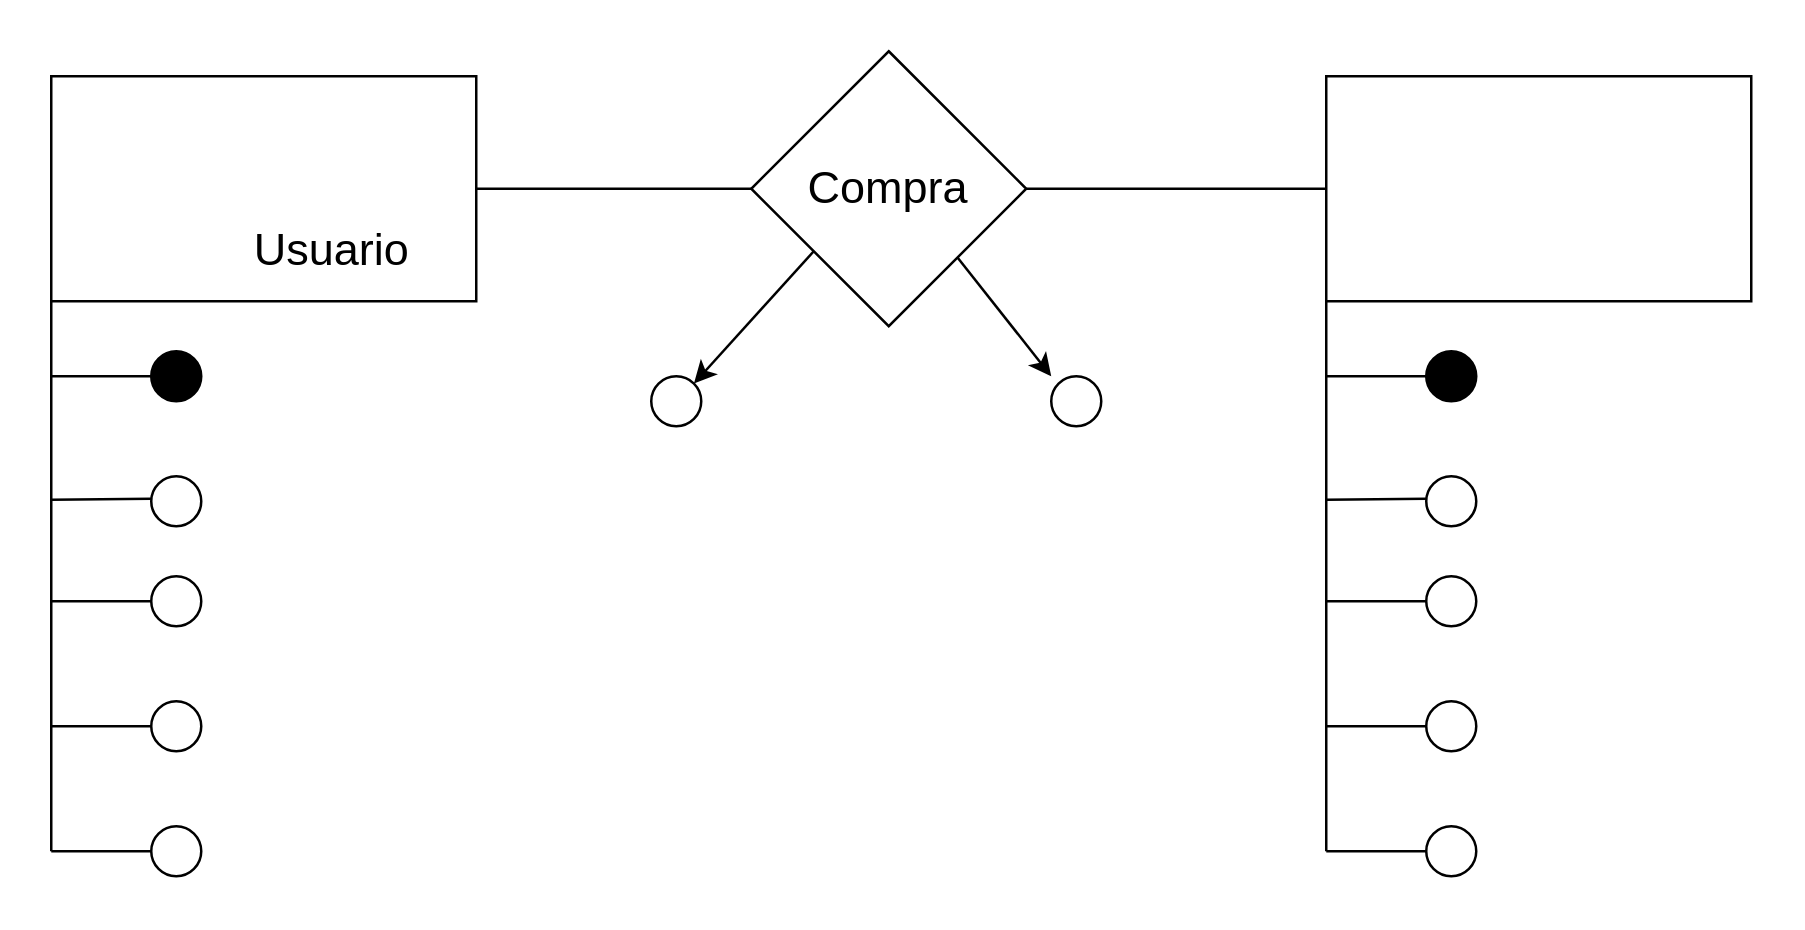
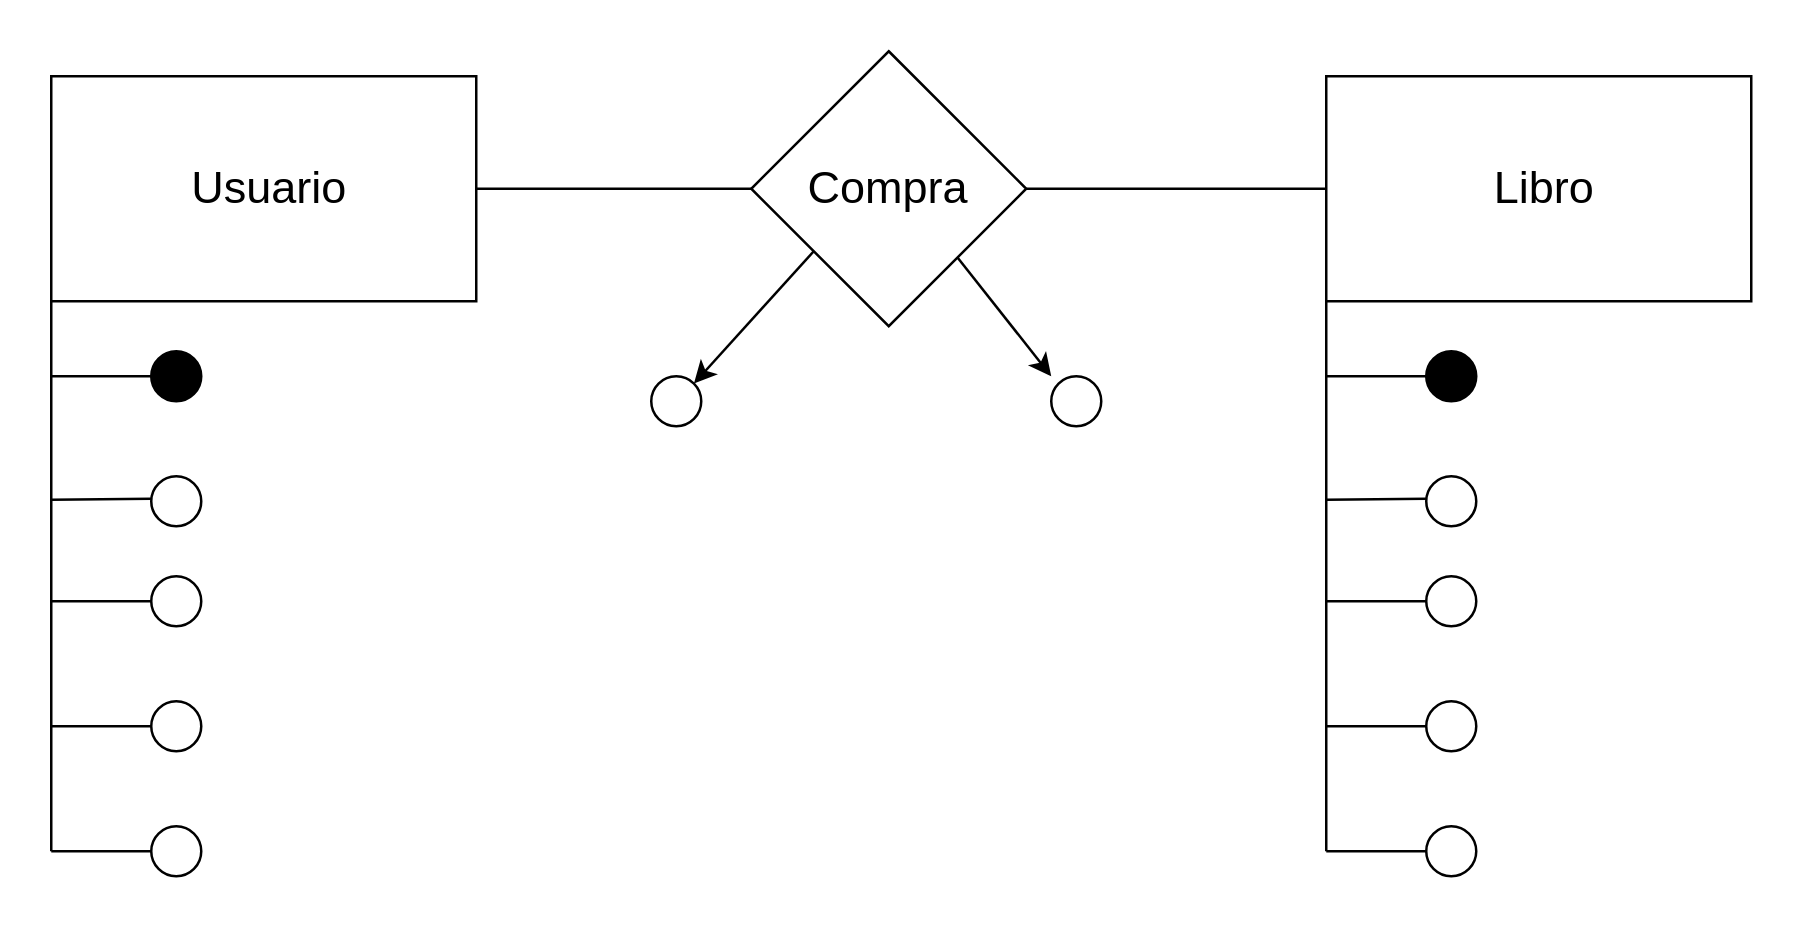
+ <mxCell id="35" value="&lt;font style=&quot;font-size: 18px;&quot;&gt;Libro&lt;/font&gt;" style="text;html=1;align=center;verticalAlign=middle;whiteSpace=wrap;rounded=0;" vertex="1" parent="1"><mxGeometry x="585" y="60" width="65" height="30" as="geometry" /></mxCell>
- <mxCell id="14" value="&lt;font style=&quot;font-size: 18px;&quot;&gt;Usuario&lt;/font&gt;" style="text;html=1;align=center;verticalAlign=middle;whiteSpace=wrap;rounded=0;" vertex="1" parent="1"><mxGeometry x="100" y="85" width="65" height="30" as="geometry" /></mxCell>
+ <mxCell id="14" value="&lt;font style=&quot;font-size: 18px;&quot;&gt;Usuario&lt;/font&gt;" style="text;html=1;align=center;verticalAlign=middle;whiteSpace=wrap;rounded=0;" vertex="1" parent="1"><mxGeometry x="75" y="60" width="65" height="30" as="geometry" /></mxCell>
